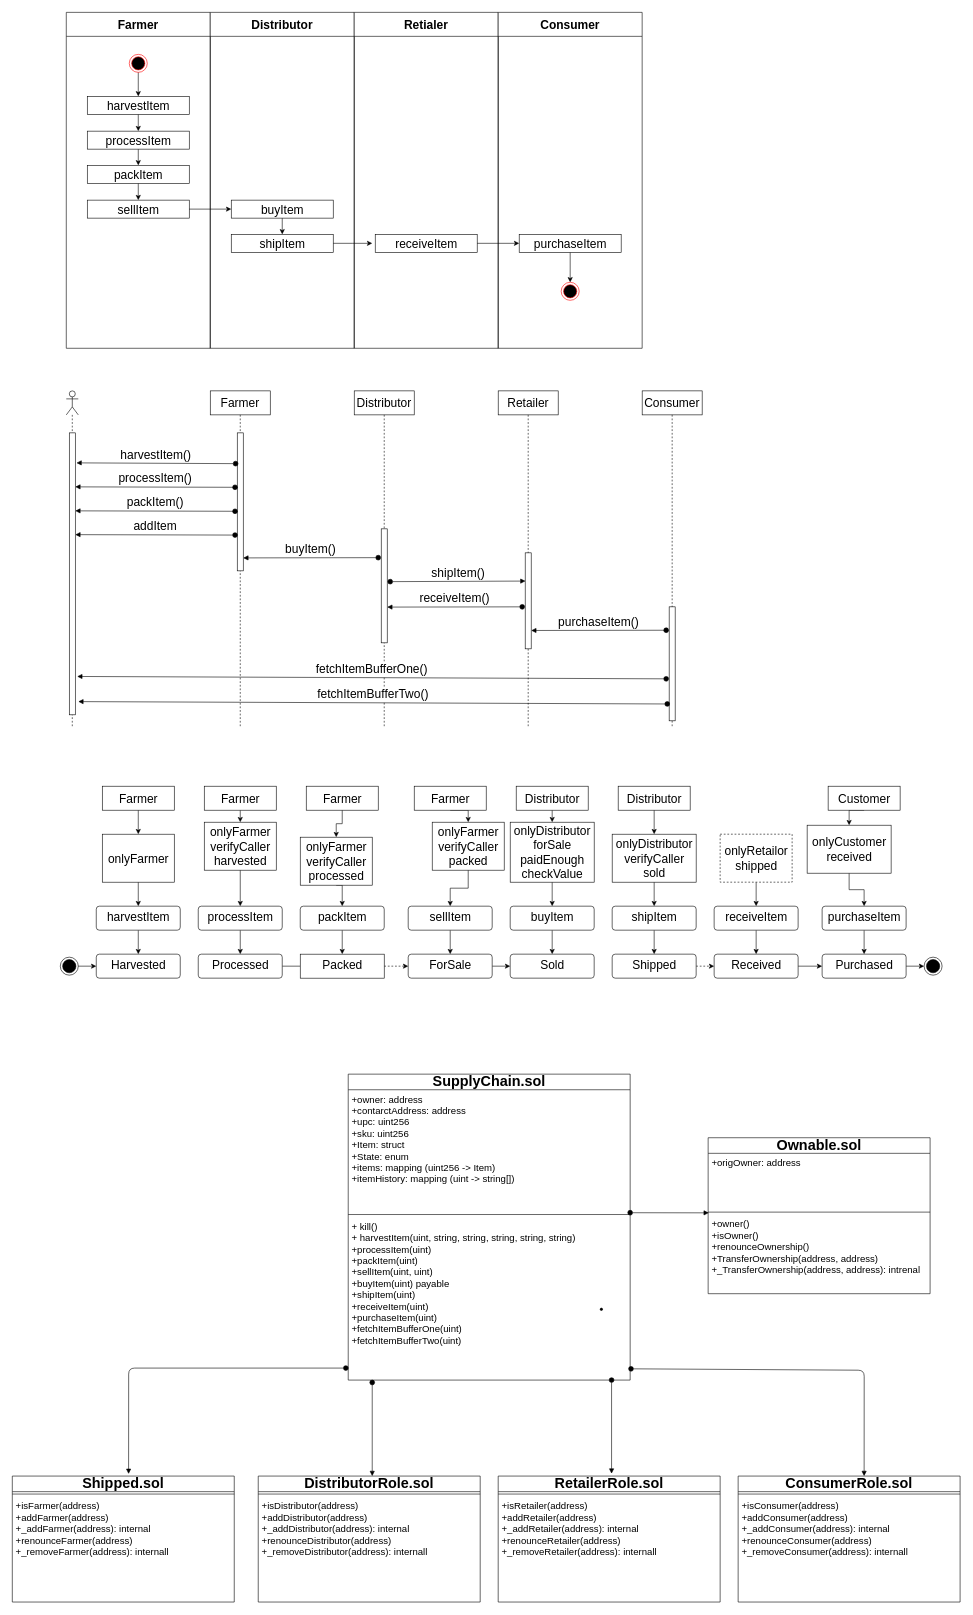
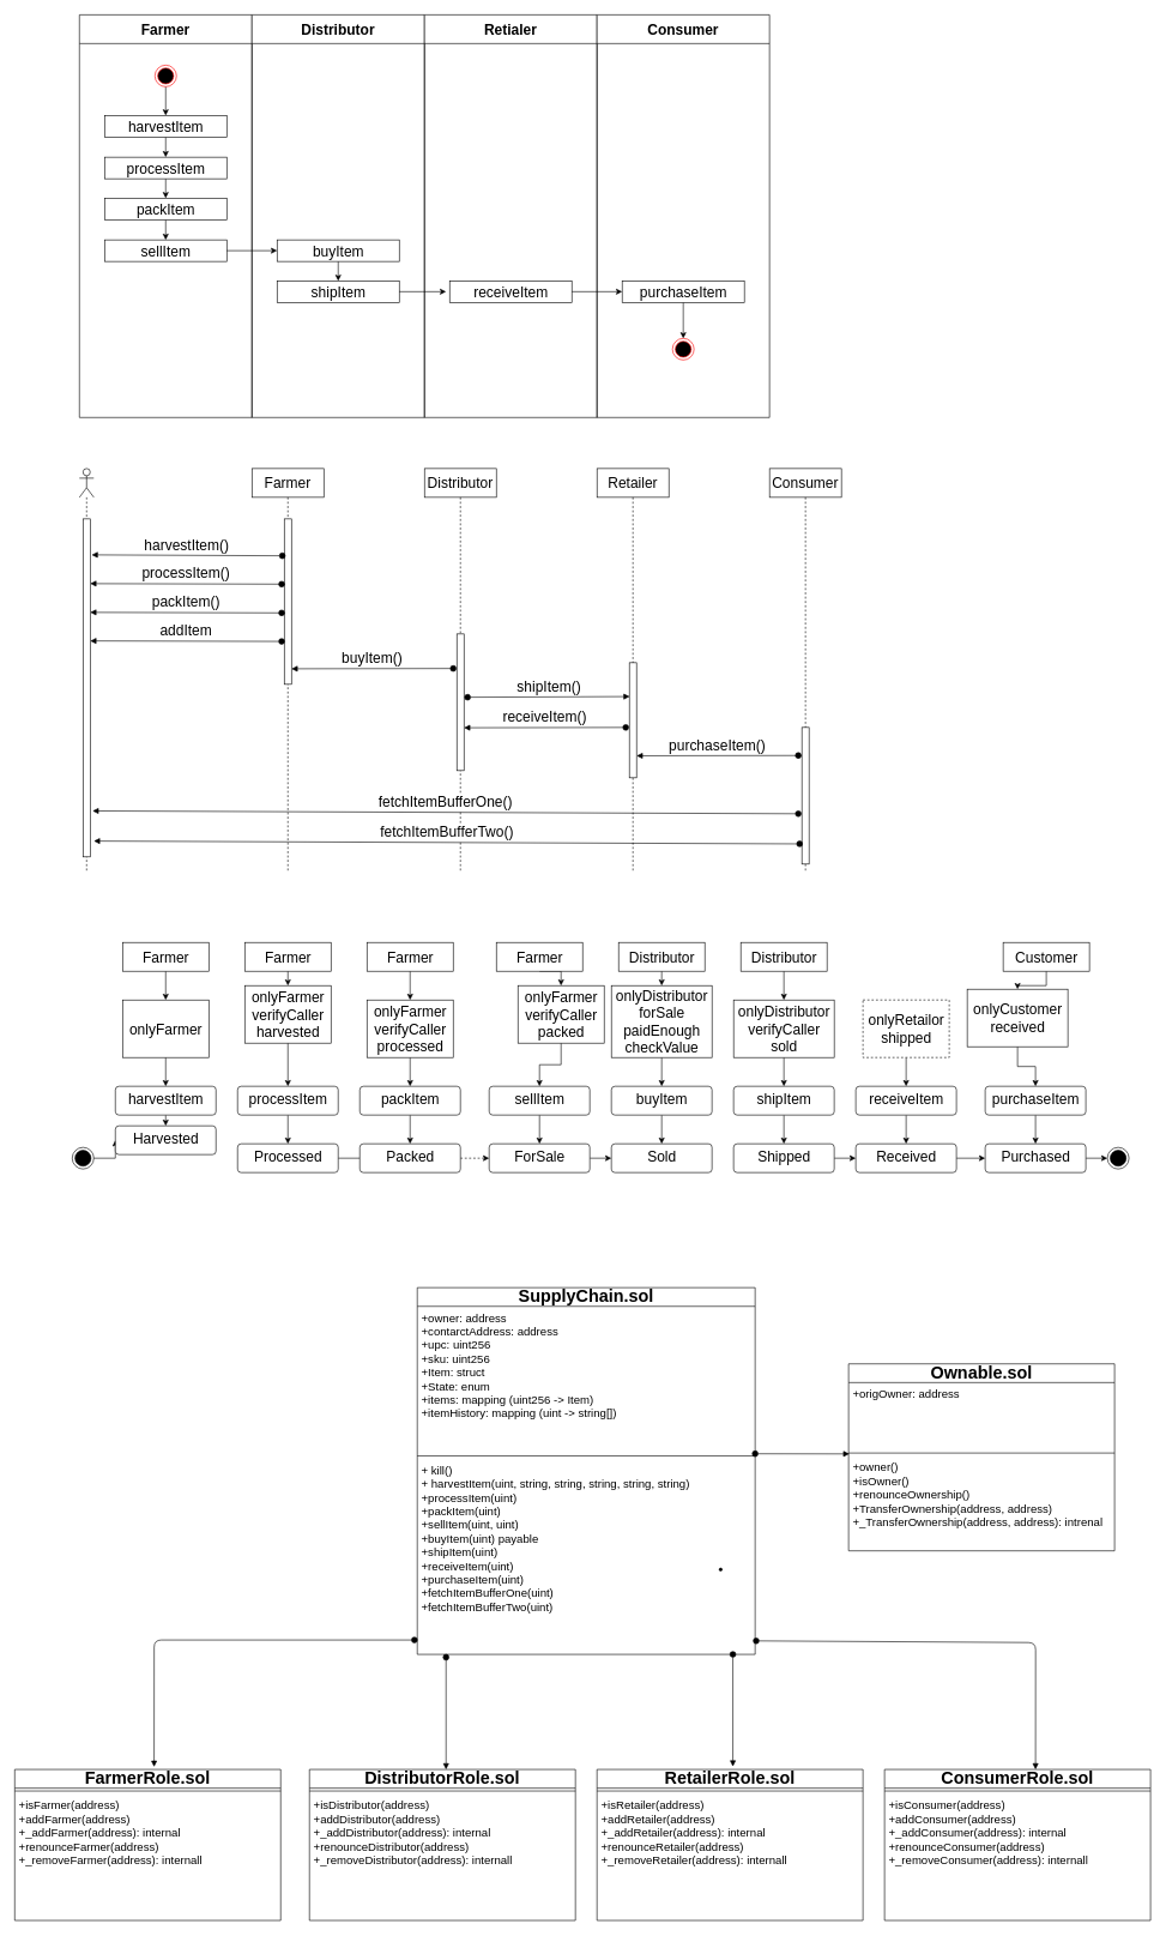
- <mxCell id="101" value="Customer" style="html=1;fontSize=20;align=center;" vertex="1" parent="1"><mxGeometry x="1380" y="1310" width="120" height="40" as="geometry" /></mxCell>
+ <mxCell id="101" value="Customer" style="html=1;fontSize=20;align=center;" vertex="1" parent="1"><mxGeometry x="1395" y="1310" width="120" height="40" as="geometry" /></mxCell>
- <mxCell id="68" value="onlyFarmer&lt;br&gt;verifyCaller&lt;br&gt;processed" style="html=1;fontSize=20;align=center;" vertex="1" parent="1"><mxGeometry x="500" y="1395" width="120" height="80" as="geometry" /></mxCell>
+ <mxCell id="68" value="onlyFarmer&lt;br&gt;verifyCaller&lt;br&gt;processed" style="html=1;fontSize=20;align=center;" vertex="1" parent="1"><mxGeometry x="510" y="1390" width="120" height="80" as="geometry" /></mxCell>
- <mxCell id="48" value="Harvested" style="html=1;align=center;verticalAlign=top;rounded=1;absoluteArcSize=1;arcSize=10;dashed=0;fontSize=20;" vertex="1" parent="1"><mxGeometry x="160" y="1590" width="140" height="40" as="geometry" /></mxCell>
+ <mxCell id="48" value="Harvested" style="html=1;align=center;verticalAlign=top;rounded=1;absoluteArcSize=1;arcSize=10;dashed=0;fontSize=20;" vertex="1" parent="1"><mxGeometry x="160" y="1565" width="140" height="40" as="geometry" /></mxCell>
- <mxCell id="64" value="Packed" style="html=1;align=center;verticalAlign=top;absoluteArcSize=1;arcSize=10;dashed=0;fontSize=20;rounded=0;" vertex="1" parent="1"><mxGeometry x="500" y="1590" width="140" height="40" as="geometry" /></mxCell>
+ <mxCell id="64" value="Packed" style="html=1;align=center;verticalAlign=top;rounded=1;absoluteArcSize=1;arcSize=10;dashed=0;fontSize=20;" vertex="1" parent="1"><mxGeometry x="500" y="1590" width="140" height="40" as="geometry" /></mxCell>
- <mxCell id="86" style="edgeStyle=orthogonalEdgeStyle;rounded=0;orthogonalLoop=1;jettySize=auto;html=1;exitX=1;exitY=0.5;exitDx=0;exitDy=0;entryX=0;entryY=0.5;entryDx=0;entryDy=0;fontSize=20;dashed=1;" edge="1" parent="1" source="87" target="93"><mxGeometry relative="1" as="geometry" /></mxCell>
+ <mxCell id="86" style="edgeStyle=orthogonalEdgeStyle;rounded=0;orthogonalLoop=1;jettySize=auto;html=1;exitX=1;exitY=0.5;exitDx=0;exitDy=0;entryX=0;entryY=0.5;entryDx=0;entryDy=0;fontSize=20;" edge="1" parent="1" source="87" target="93"><mxGeometry relative="1" as="geometry" /></mxCell>
- <mxCell id="116" value="Shipped.sol" style="swimlane;fontStyle=1;align=center;verticalAlign=bottom;childLayout=stackLayout;horizontal=1;startSize=26;horizontalStack=0;resizeParent=1;resizeParentMax=0;resizeLast=0;collapsible=1;marginBottom=0;fontSize=24;" vertex="1" parent="1"><mxGeometry x="20" y="2460" width="370" height="210" as="geometry"><mxRectangle x="260" y="1780" width="190" height="30" as="alternateBounds" /></mxGeometry></mxCell>
+ <mxCell id="116" value="FarmerRole.sol" style="swimlane;fontStyle=1;align=center;verticalAlign=bottom;childLayout=stackLayout;horizontal=1;startSize=26;horizontalStack=0;resizeParent=1;resizeParentMax=0;resizeLast=0;collapsible=1;marginBottom=0;fontSize=24;" vertex="1" parent="1"><mxGeometry x="20" y="2460" width="370" height="210" as="geometry"><mxRectangle x="260" y="1780" width="190" height="30" as="alternateBounds" /></mxGeometry></mxCell>
